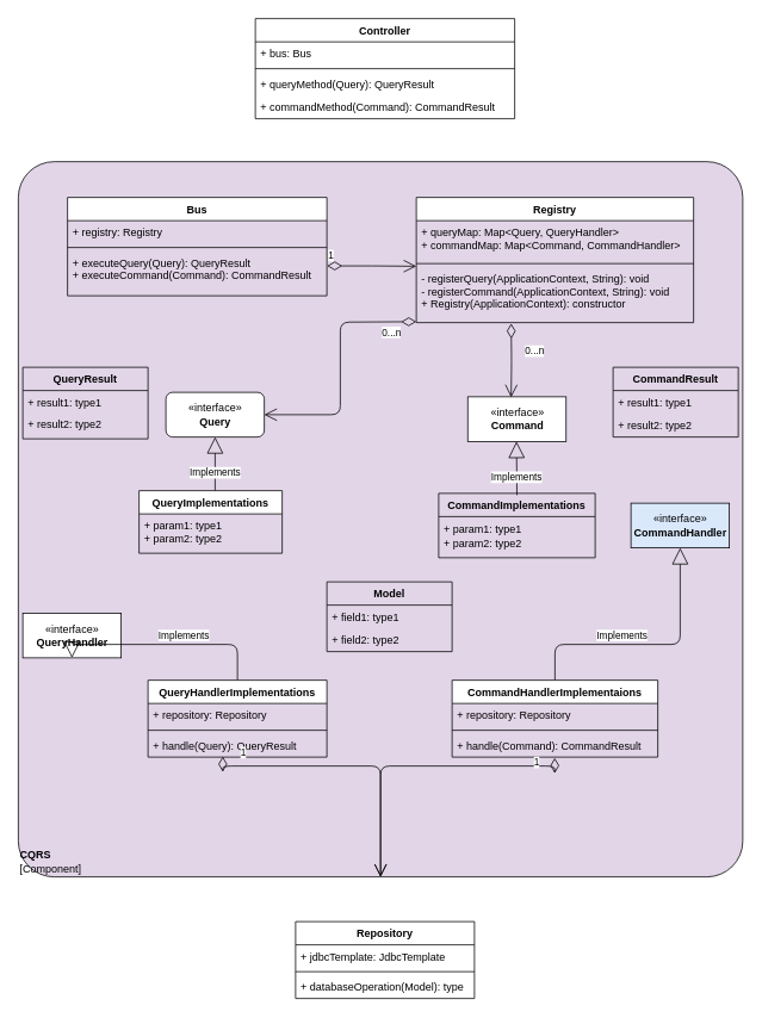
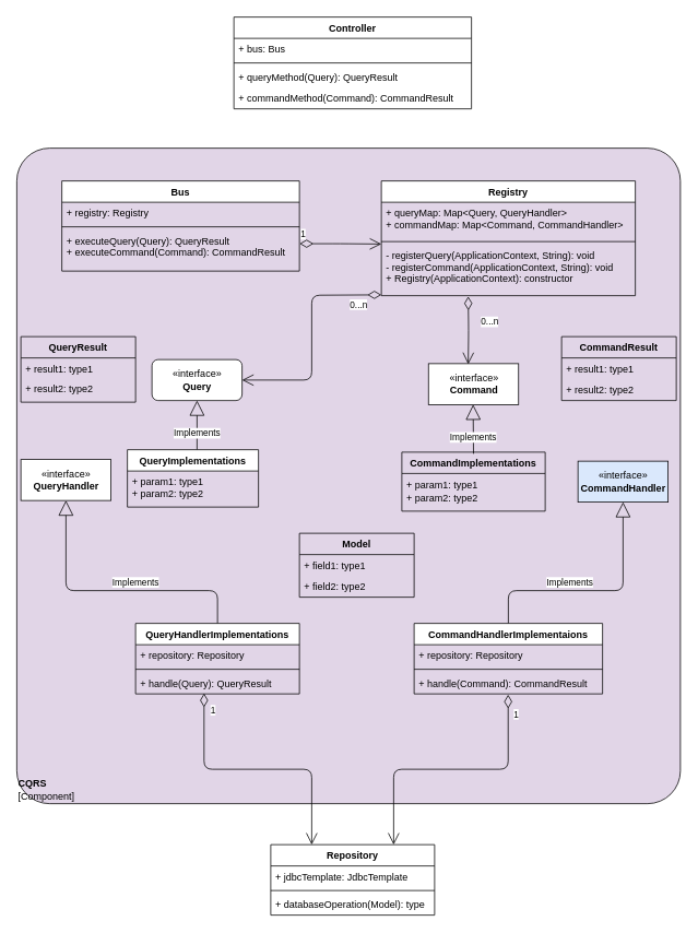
- <mxCell id="13" value="«interface»&lt;br&gt;&lt;b&gt;QueryHandler&lt;/b&gt;" style="html=1;" parent="1" vertex="1"><mxGeometry x="25" y="685" width="110" height="50" as="geometry" /></mxCell>
+ <mxCell id="13" value="«interface»&lt;br&gt;&lt;b&gt;QueryHandler&lt;/b&gt;" style="html=1;" parent="1" vertex="1"><mxGeometry x="25" y="560" width="110" height="50" as="geometry" /></mxCell>
- <mxCell id="44" value="1" style="endArrow=open;html=1;endSize=12;startArrow=diamondThin;startSize=14;startFill=0;edgeStyle=orthogonalEdgeStyle;align=left;verticalAlign=bottom;exitX=0.418;exitY=0.977;exitDx=0;exitDy=0;exitPerimeter=0;" parent="1" source="39" target="2" edge="1"><mxGeometry x="-0.811" y="6" relative="1" as="geometry"><mxPoint x="270" y="950" as="sourcePoint" /><mxPoint x="430" y="950" as="targetPoint" /><mxPoint as="offset" /></mxGeometry></mxCell>
+ <mxCell id="44" value="1" style="endArrow=open;html=1;endSize=12;startArrow=diamondThin;startSize=14;startFill=0;edgeStyle=orthogonalEdgeStyle;align=left;verticalAlign=bottom;exitX=0.418;exitY=0.977;exitDx=0;exitDy=0;exitPerimeter=0;entryX=0.25;entryY=0;entryDx=0;entryDy=0;" parent="1" source="39" target="40" edge="1"><mxGeometry x="-0.811" y="6" relative="1" as="geometry"><mxPoint x="270" y="950" as="sourcePoint" /><mxPoint x="430" y="950" as="targetPoint" /><mxPoint as="offset" /></mxGeometry></mxCell>
- <mxCell id="45" value="1" style="endArrow=open;html=1;endSize=12;startArrow=diamondThin;startSize=14;startFill=0;edgeStyle=orthogonalEdgeStyle;align=left;verticalAlign=bottom;exitX=0.499;exitY=1.038;exitDx=0;exitDy=0;exitPerimeter=0;" parent="1" source="35" target="2" edge="1"><mxGeometry x="-0.795" y="5" relative="1" as="geometry"><mxPoint x="515" y="1010" as="sourcePoint" /><mxPoint x="675" y="1010" as="targetPoint" /><mxPoint as="offset" /></mxGeometry></mxCell>
+ <mxCell id="45" value="1" style="endArrow=open;html=1;endSize=12;startArrow=diamondThin;startSize=14;startFill=0;edgeStyle=orthogonalEdgeStyle;align=left;verticalAlign=bottom;exitX=0.499;exitY=1.038;exitDx=0;exitDy=0;exitPerimeter=0;entryX=0.75;entryY=0;entryDx=0;entryDy=0;" parent="1" source="35" target="40" edge="1"><mxGeometry x="-0.795" y="5" relative="1" as="geometry"><mxPoint x="515" y="1010" as="sourcePoint" /><mxPoint x="675" y="1010" as="targetPoint" /><mxPoint as="offset" /></mxGeometry></mxCell>
